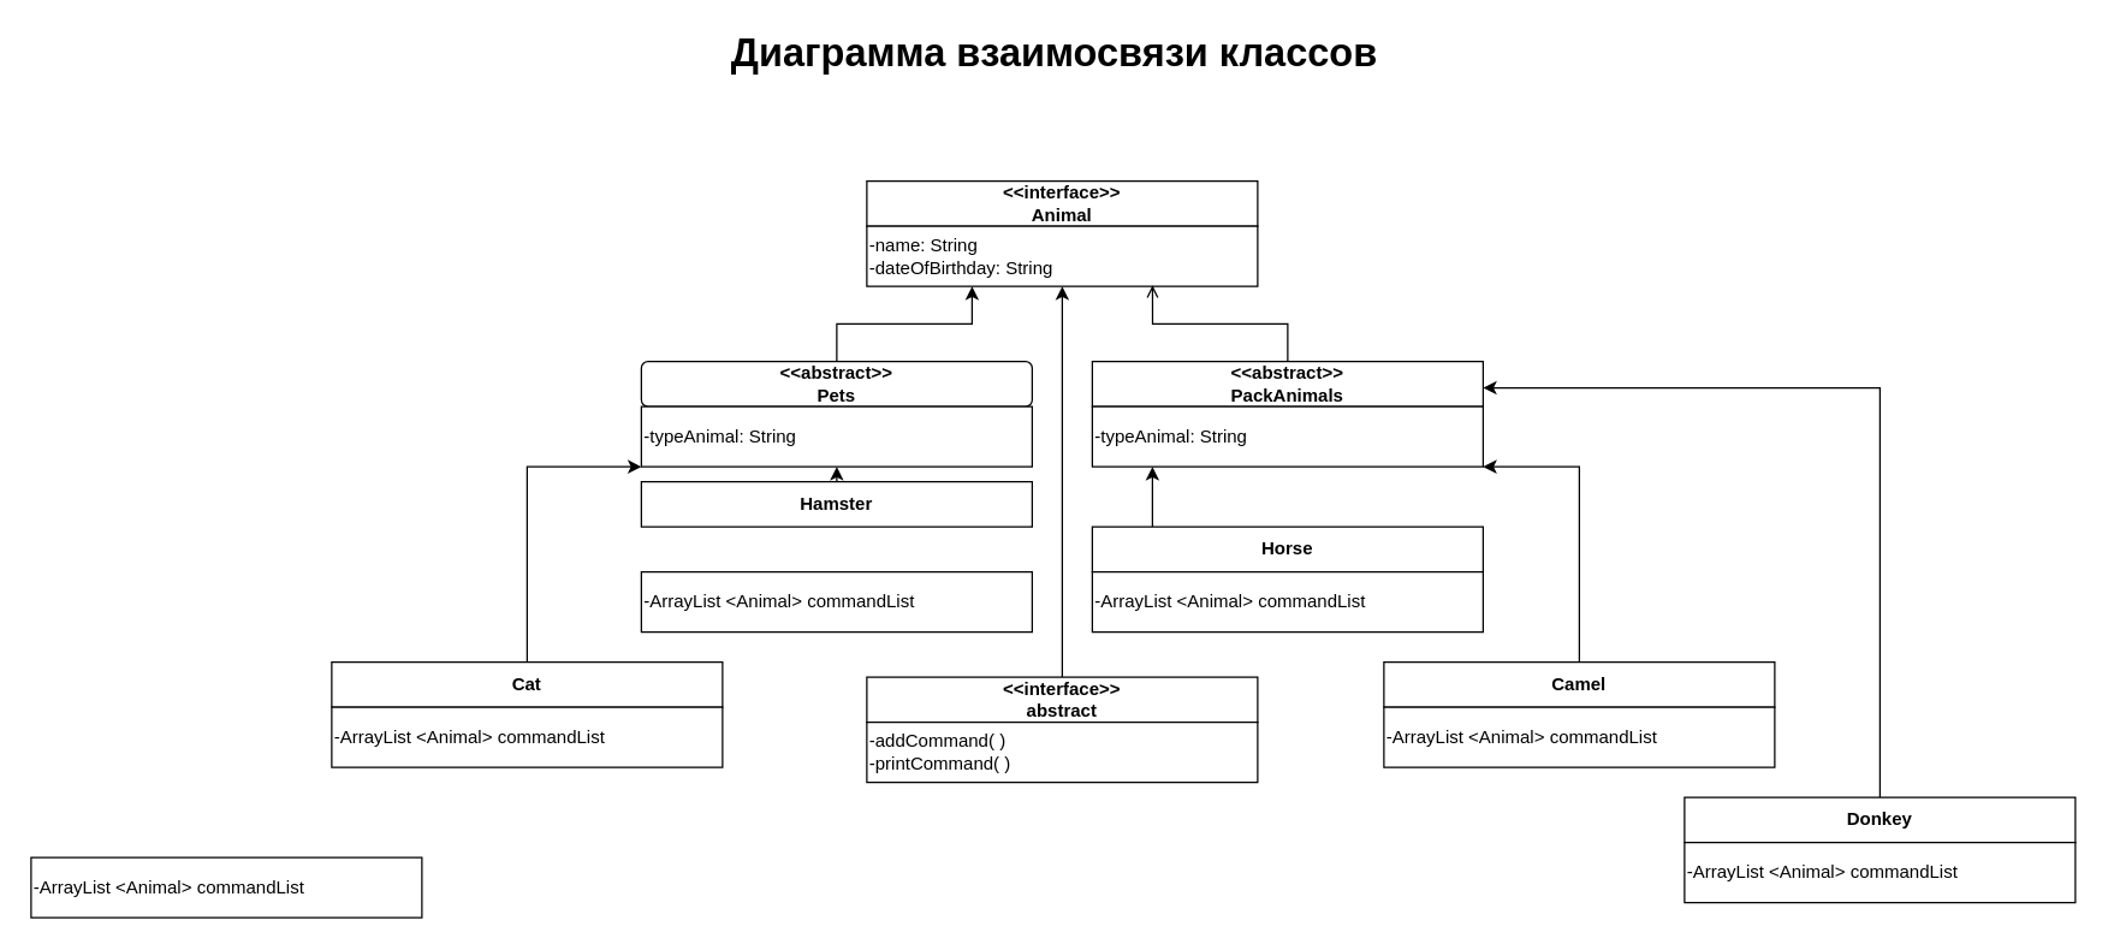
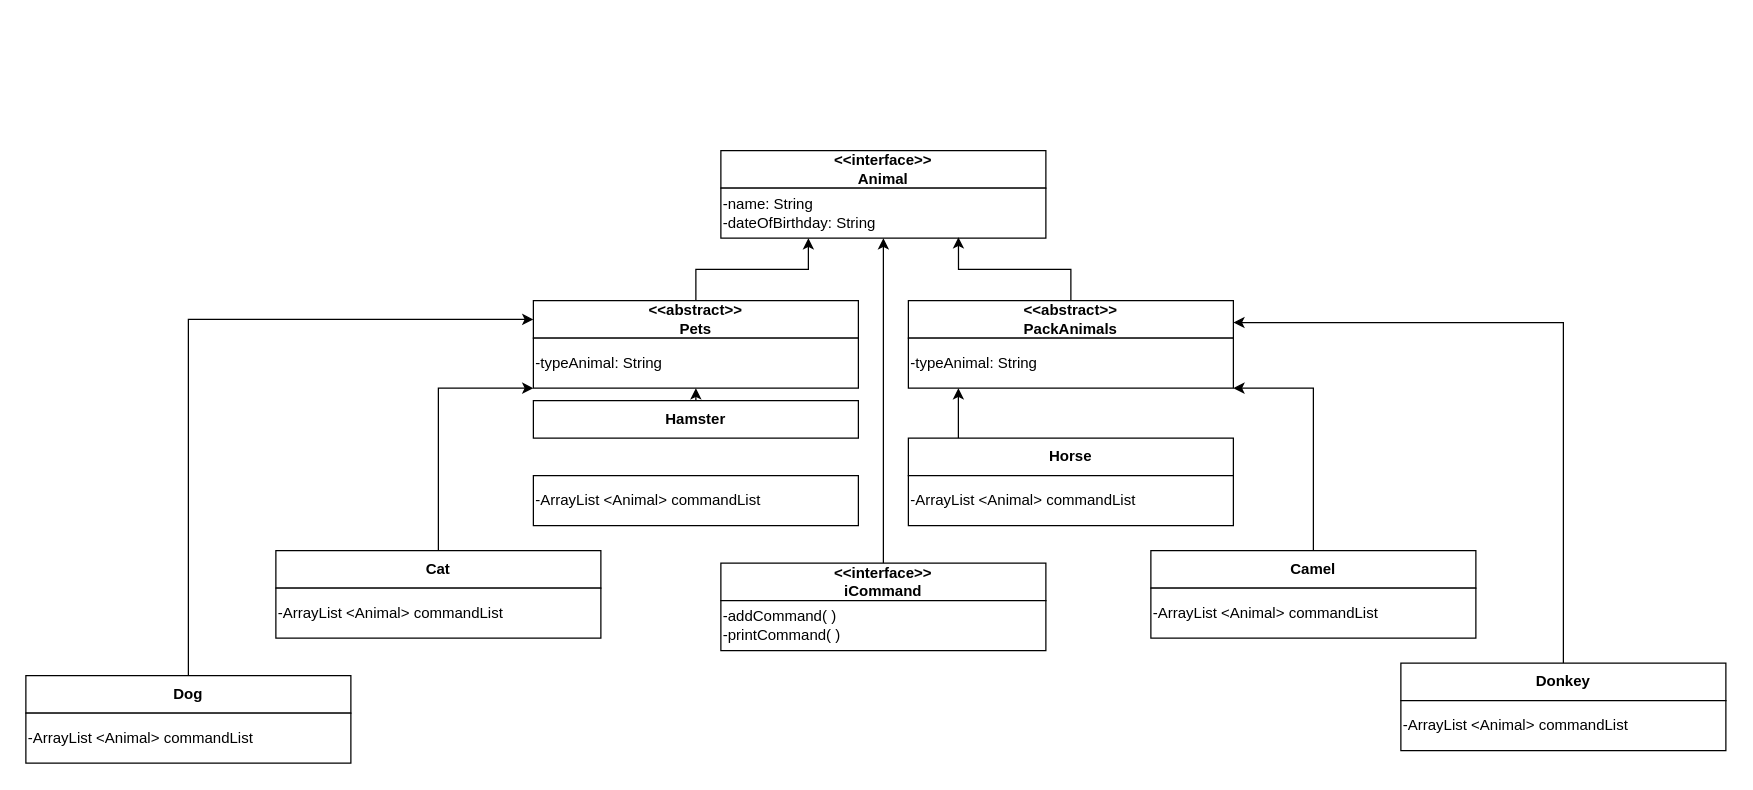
- <mxCell id="32" value="&lt;font style=&quot;font-size: 26px;&quot;&gt;&lt;b&gt;Диаграмма взаимосвязи классов&lt;/b&gt;&lt;/font&gt;" style="text;html=1;strokeColor=none;fillColor=none;align=center;verticalAlign=middle;whiteSpace=wrap;rounded=0;" vertex="1" parent="1"><mxGeometry x="416" y="20" width="570" height="30" as="geometry" /></mxCell>
- <mxCell id="28" style="edgeStyle=orthogonalEdgeStyle;rounded=0;orthogonalLoop=1;jettySize=auto;html=1;entryX=0.731;entryY=0.984;entryDx=0;entryDy=0;entryPerimeter=0;endArrow=open;" edge="1" parent="1" source="7" target="3"><mxGeometry relative="1" as="geometry" /></mxCell>
+ <mxCell id="28" style="edgeStyle=orthogonalEdgeStyle;rounded=0;orthogonalLoop=1;jettySize=auto;html=1;entryX=0.731;entryY=0.984;entryDx=0;entryDy=0;entryPerimeter=0;" edge="1" parent="1" source="7" target="3"><mxGeometry relative="1" as="geometry" /></mxCell>
- <mxCell id="5" value="&lt;b style=&quot;border-color: var(--border-color);&quot;&gt;&amp;lt;&amp;lt;abstract&amp;gt;&amp;gt;&lt;br&gt;&lt;/b&gt;&lt;b&gt;Pets&lt;/b&gt;" style="whiteSpace=wrap;html=1;rounded=1;" parent="1" vertex="1"><mxGeometry x="426" y="240" width="260" height="30" as="geometry" /></mxCell>
+ <mxCell id="5" value="&lt;b style=&quot;border-color: var(--border-color);&quot;&gt;&amp;lt;&amp;lt;abstract&amp;gt;&amp;gt;&lt;br&gt;&lt;/b&gt;&lt;b&gt;Pets&lt;/b&gt;" style="rounded=0;whiteSpace=wrap;html=1;" parent="1" vertex="1"><mxGeometry x="426" y="240" width="260" height="30" as="geometry" /></mxCell>
+ <mxCell id="10" style="edgeStyle=orthogonalEdgeStyle;rounded=0;orthogonalLoop=1;jettySize=auto;html=1;entryX=0;entryY=0.5;entryDx=0;entryDy=0;" edge="1" parent="1" source="11" target="5"><mxGeometry relative="1" as="geometry"><Array as="points"><mxPoint x="150" y="255" /></Array></mxGeometry></mxCell>
- <mxCell id="30" value="&lt;b&gt;&amp;lt;&amp;lt;interface&amp;gt;&amp;gt;&lt;br&gt;abstract&lt;/b&gt;" style="rounded=0;whiteSpace=wrap;html=1;" vertex="1" parent="1"><mxGeometry x="576" y="450" width="260" height="30" as="geometry" /></mxCell>
+ <mxCell id="30" value="&lt;b&gt;&amp;lt;&amp;lt;interface&amp;gt;&amp;gt;&lt;br&gt;iCommand&lt;/b&gt;" style="rounded=0;whiteSpace=wrap;html=1;" vertex="1" parent="1"><mxGeometry x="576" y="450" width="260" height="30" as="geometry" /></mxCell>
+ <mxCell id="11" value="&lt;b&gt;Dog&lt;/b&gt;" style="rounded=0;whiteSpace=wrap;html=1;" vertex="1" parent="1"><mxGeometry x="20" y="540" width="260" height="30" as="geometry" /></mxCell>
